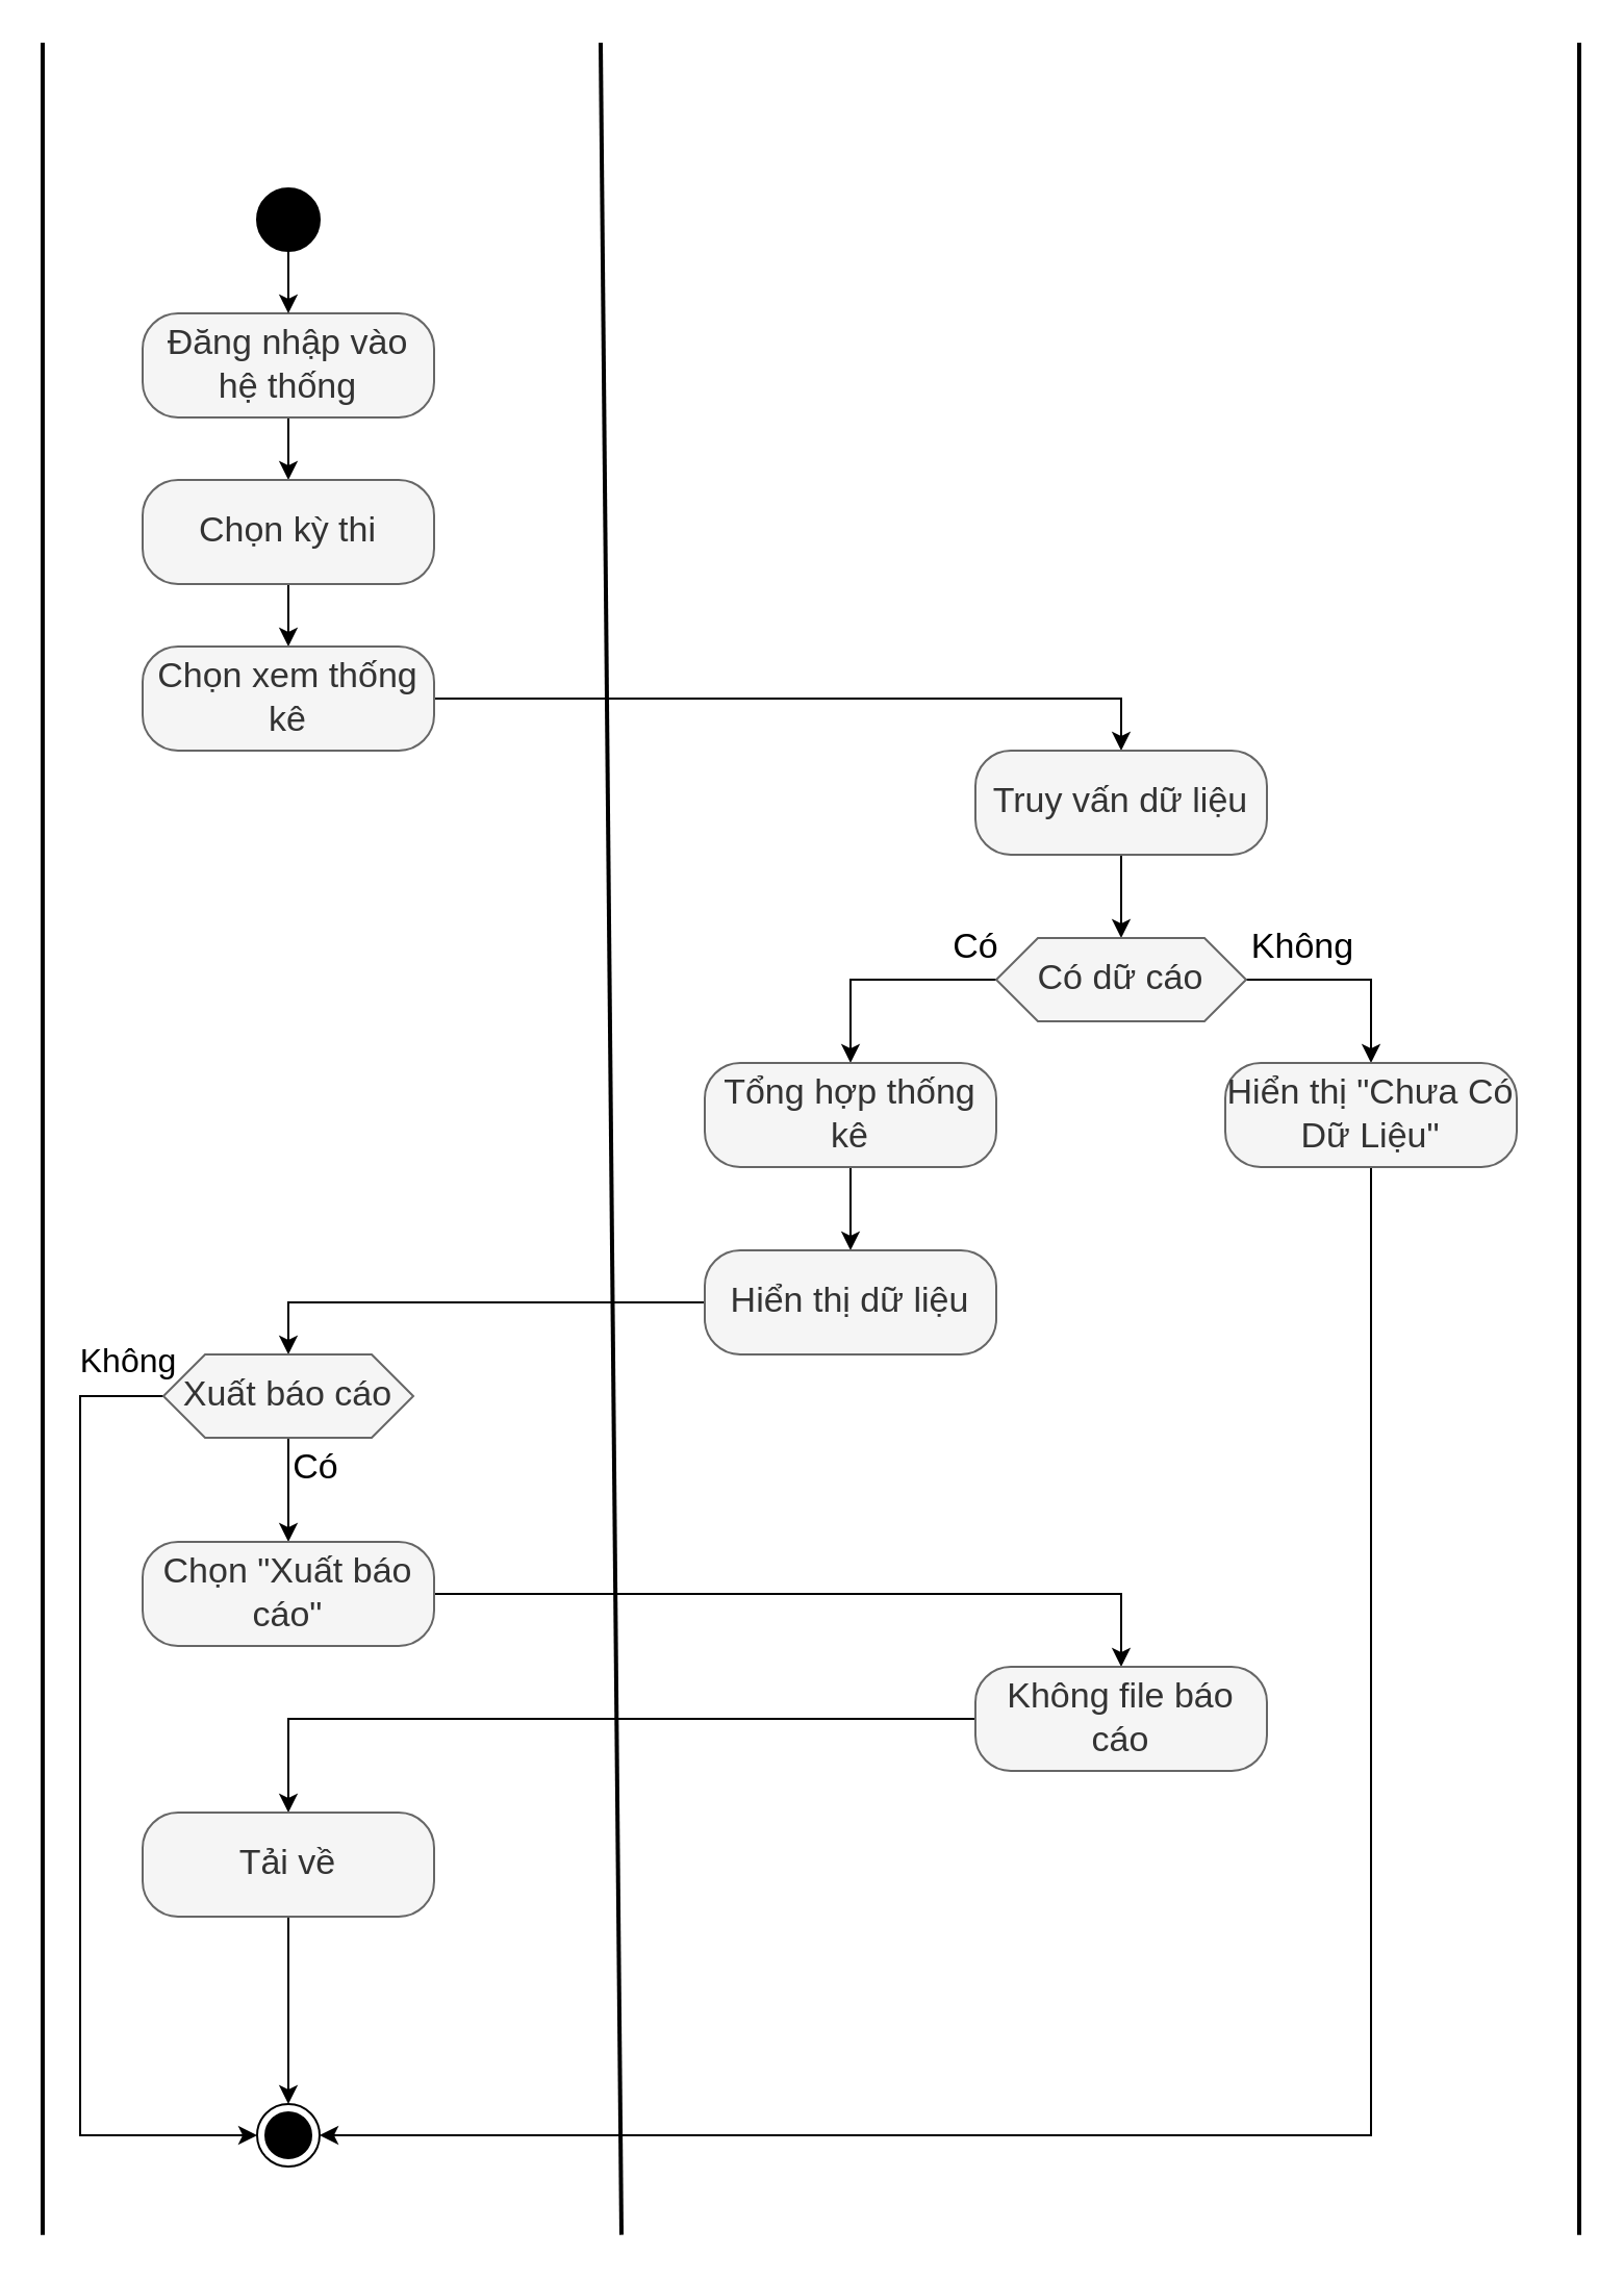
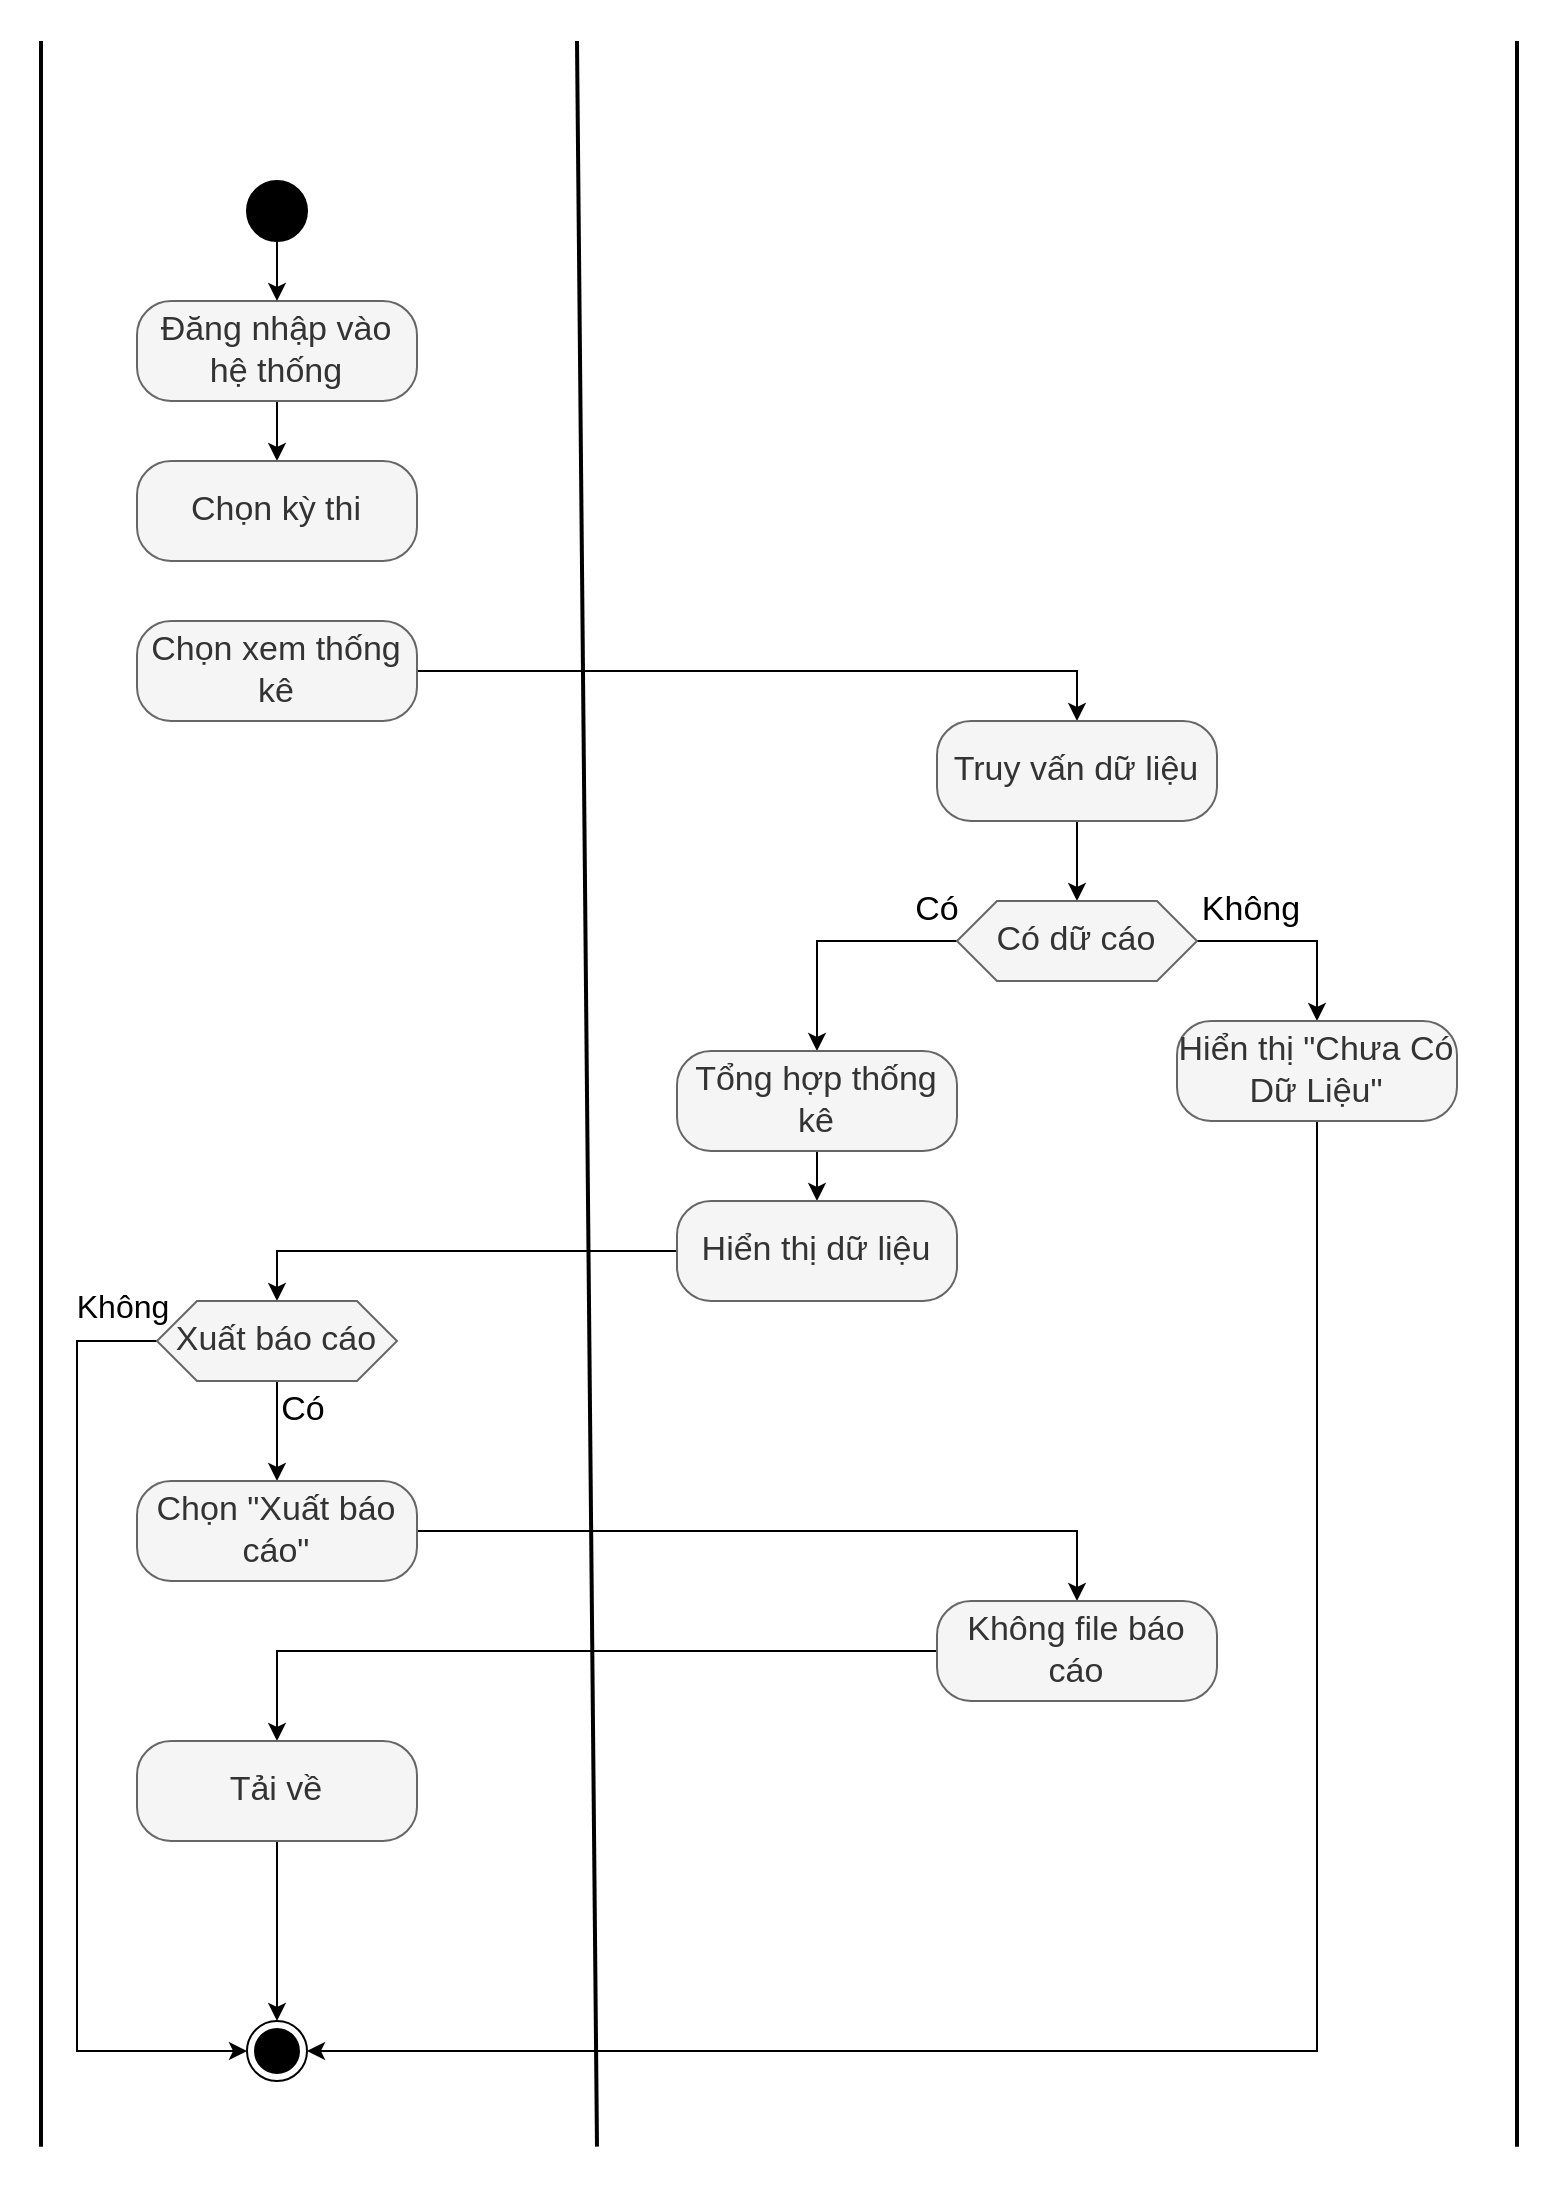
- <mxCell id="4" value="" style="edgeStyle=orthogonalEdgeStyle;rounded=0;orthogonalLoop=1;jettySize=auto;html=1;fontSize=17;" parent="1" source="5" target="7" edge="1"><mxGeometry relative="1" as="geometry" /></mxCell>
- <mxCell id="14" value="Tổng hợp thống kê" style="rounded=1;whiteSpace=wrap;html=1;fillColor=#f5f5f5;fontColor=#333333;strokeColor=#666666;arcSize=34;fontSize=17;" parent="1" vertex="1"><mxGeometry x="338" y="510" width="140" height="50" as="geometry" /></mxCell>
+ <mxCell id="14" value="Tổng hợp thống kê" style="rounded=1;whiteSpace=wrap;html=1;fillColor=#f5f5f5;fontColor=#333333;strokeColor=#666666;arcSize=34;fontSize=17;" parent="1" vertex="1"><mxGeometry x="338" y="525" width="140" height="50" as="geometry" /></mxCell>
